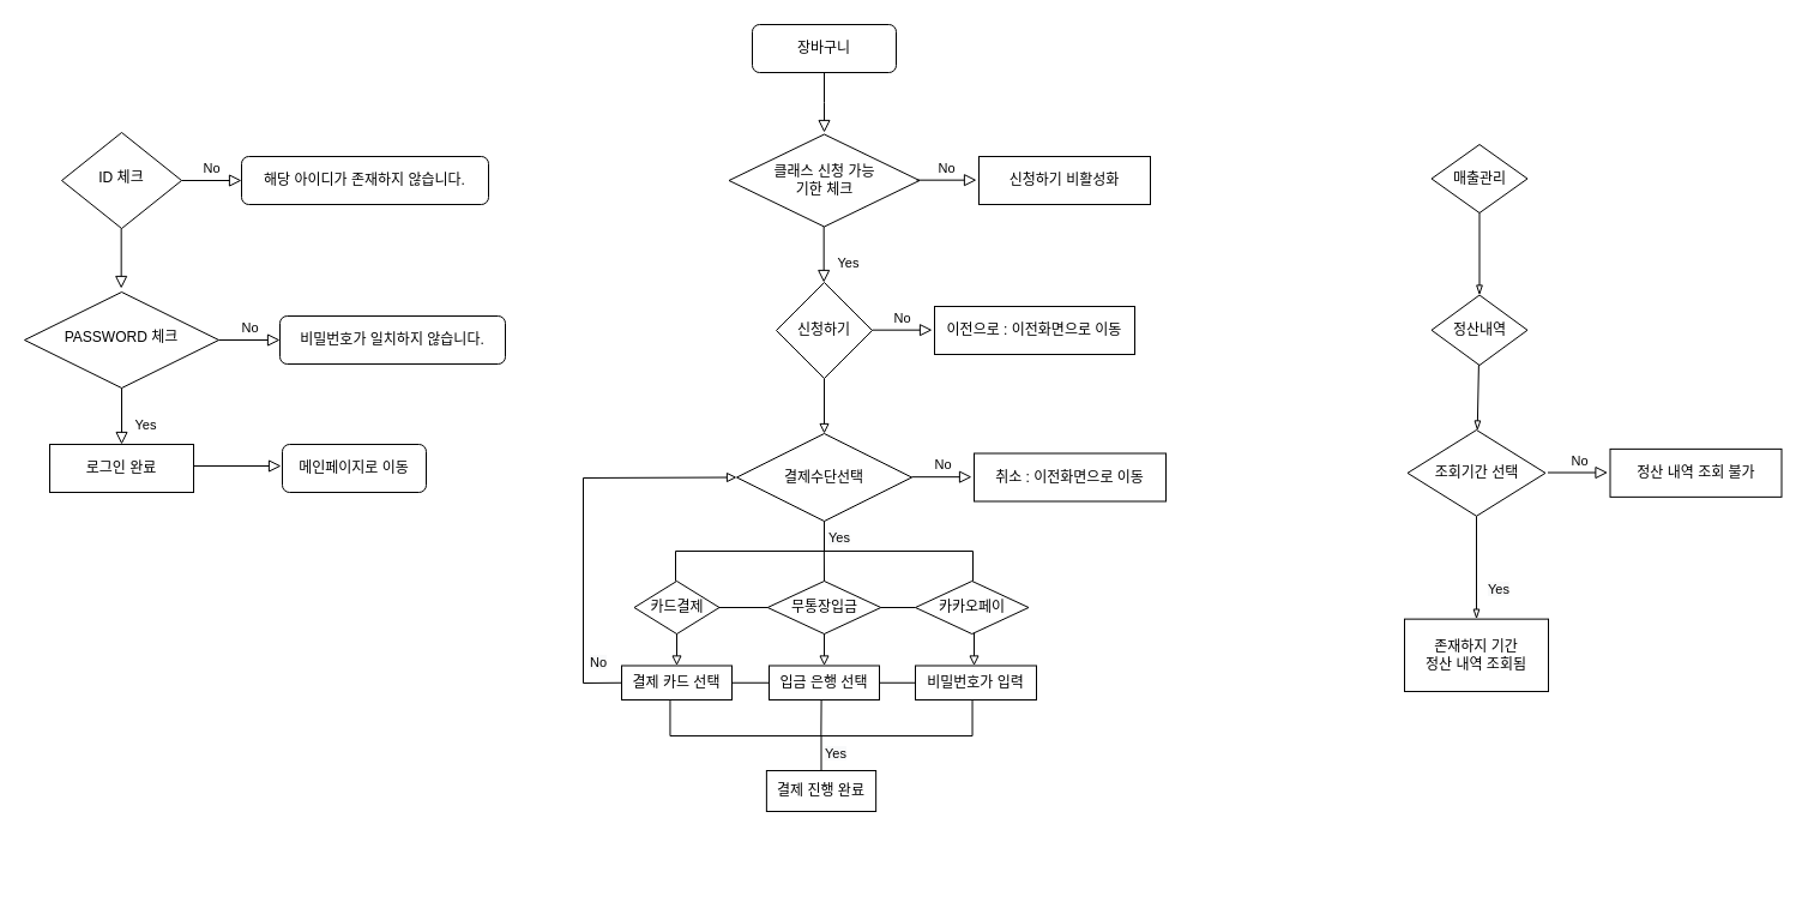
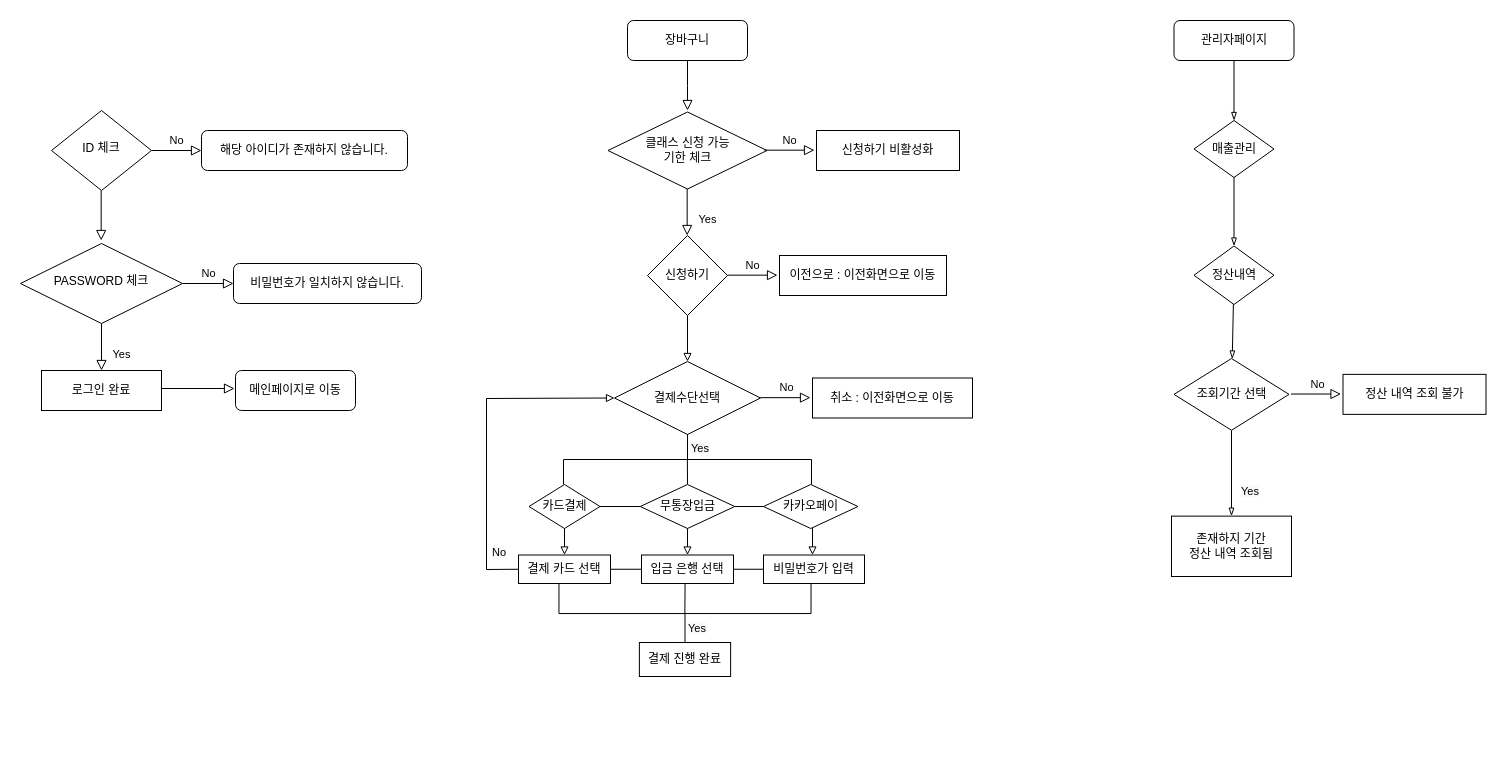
+ <mxCell id="47" value="관리자페이지" style="rounded=1;whiteSpace=wrap;html=1;fontSize=12;glass=0;strokeWidth=1;shadow=0;" vertex="1" parent="1"><mxGeometry x="1173.5" y="20" width="120" height="40" as="geometry" /></mxCell>
+ <mxCell id="46" value="" style="edgeStyle=none;rounded=0;orthogonalLoop=1;jettySize=auto;html=1;endArrow=blockThin;endFill=0;startSize=6;strokeColor=default;" edge="1" parent="1" source="47" target="49"><mxGeometry relative="1" as="geometry" /></mxCell>
